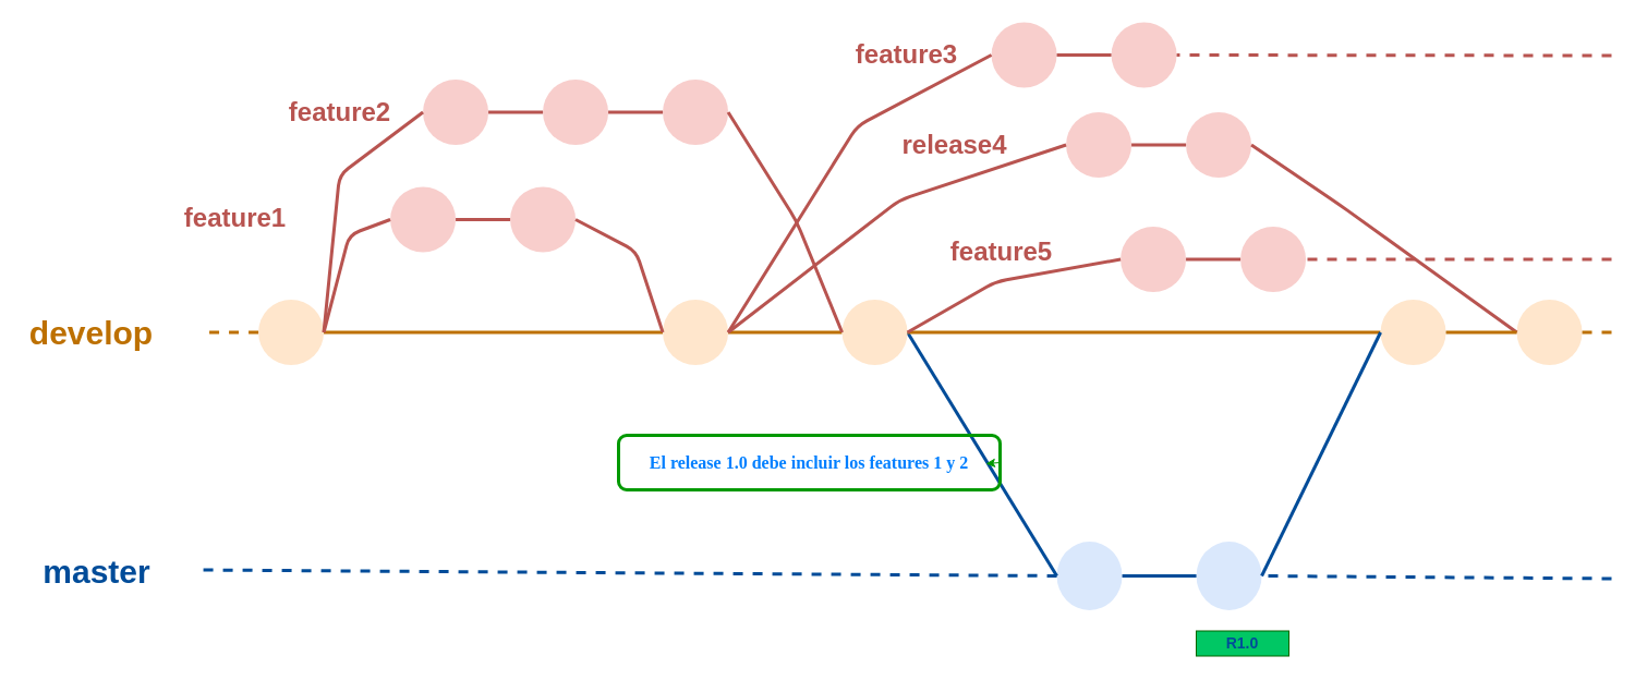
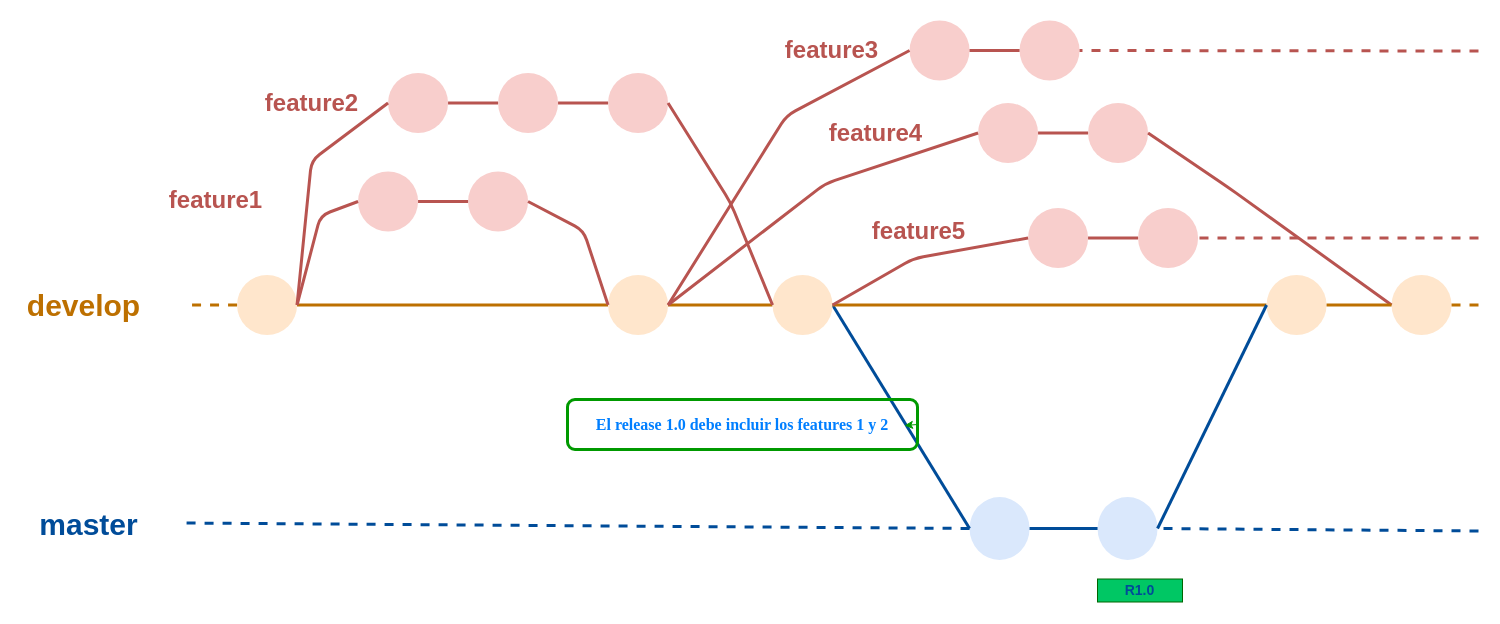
- <mxCell id="41" value="&lt;font style=&quot;font-size: 24px;&quot;&gt;&lt;b style=&quot;font-size: 24px;&quot;&gt;release4&lt;/b&gt;&lt;/font&gt;" style="text;html=1;strokeColor=none;fillColor=none;align=center;verticalAlign=middle;whiteSpace=wrap;rounded=0;fontColor=#B85450;fontSize=24;" vertex="1" parent="1"><mxGeometry x="812" y="109" width="127" height="47" as="geometry" /></mxCell>
+ <mxCell id="41" value="&lt;font style=&quot;font-size: 24px;&quot;&gt;&lt;b style=&quot;font-size: 24px;&quot;&gt;feature4&lt;/b&gt;&lt;/font&gt;" style="text;html=1;strokeColor=none;fillColor=none;align=center;verticalAlign=middle;whiteSpace=wrap;rounded=0;fontColor=#B85450;fontSize=24;" vertex="1" parent="1"><mxGeometry x="812" y="109" width="127" height="47" as="geometry" /></mxCell>
